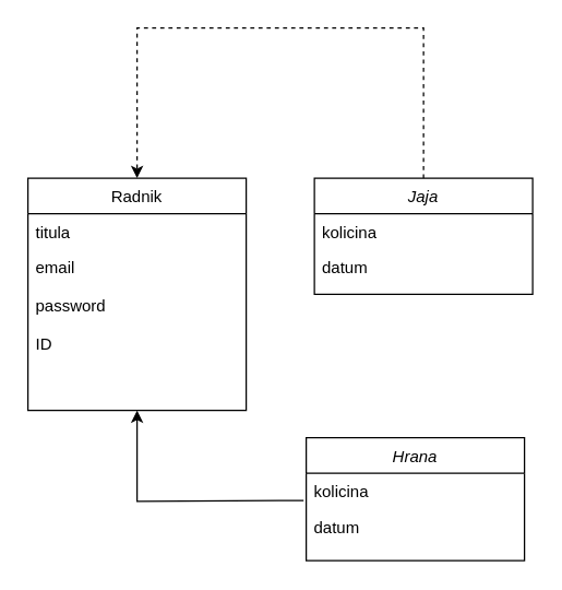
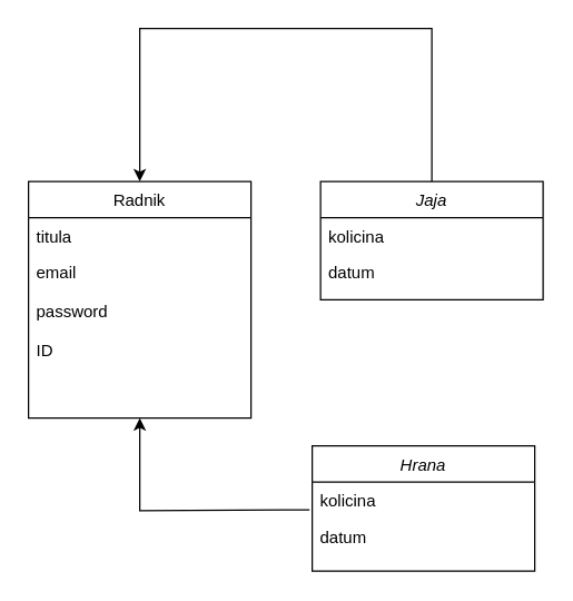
- <mxCell id="3" style="edgeStyle=orthogonalEdgeStyle;rounded=0;orthogonalLoop=1;jettySize=auto;html=1;exitX=0.5;exitY=0;exitDx=0;exitDy=0;entryX=0.5;entryY=0;entryDx=0;entryDy=0;dashed=1;" parent="1" source="9" target="4" edge="1"><mxGeometry relative="1" as="geometry"><Array as="points"><mxPoint x="310" y="20" /><mxPoint x="100" y="20" /></Array></mxGeometry></mxCell>
+ <mxCell id="3" style="edgeStyle=orthogonalEdgeStyle;rounded=0;orthogonalLoop=1;jettySize=auto;html=1;exitX=0.5;exitY=0;exitDx=0;exitDy=0;entryX=0.5;entryY=0;entryDx=0;entryDy=0;" parent="1" source="9" target="4" edge="1"><mxGeometry relative="1" as="geometry"><Array as="points"><mxPoint x="310" y="20" /><mxPoint x="100" y="20" /></Array></mxGeometry></mxCell>
